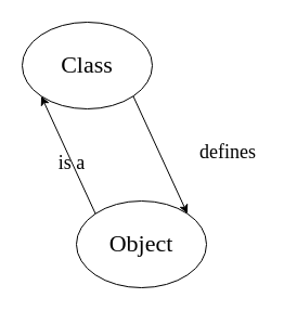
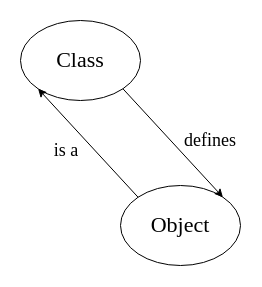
- <mxCell id="3" value="&lt;font&gt;Object&lt;/font&gt;" style="ellipse;whiteSpace=wrap;html=1;fontSize=22;fontFamily=Georgia;" vertex="1" parent="1"><mxGeometry x="70" y="185" width="120" height="80" as="geometry" /></mxCell>
+ <mxCell id="3" value="&lt;font&gt;Object&lt;/font&gt;" style="ellipse;whiteSpace=wrap;html=1;fontSize=22;fontFamily=Georgia;" vertex="1" parent="1"><mxGeometry x="120" y="185" width="120" height="80" as="geometry" /></mxCell>
